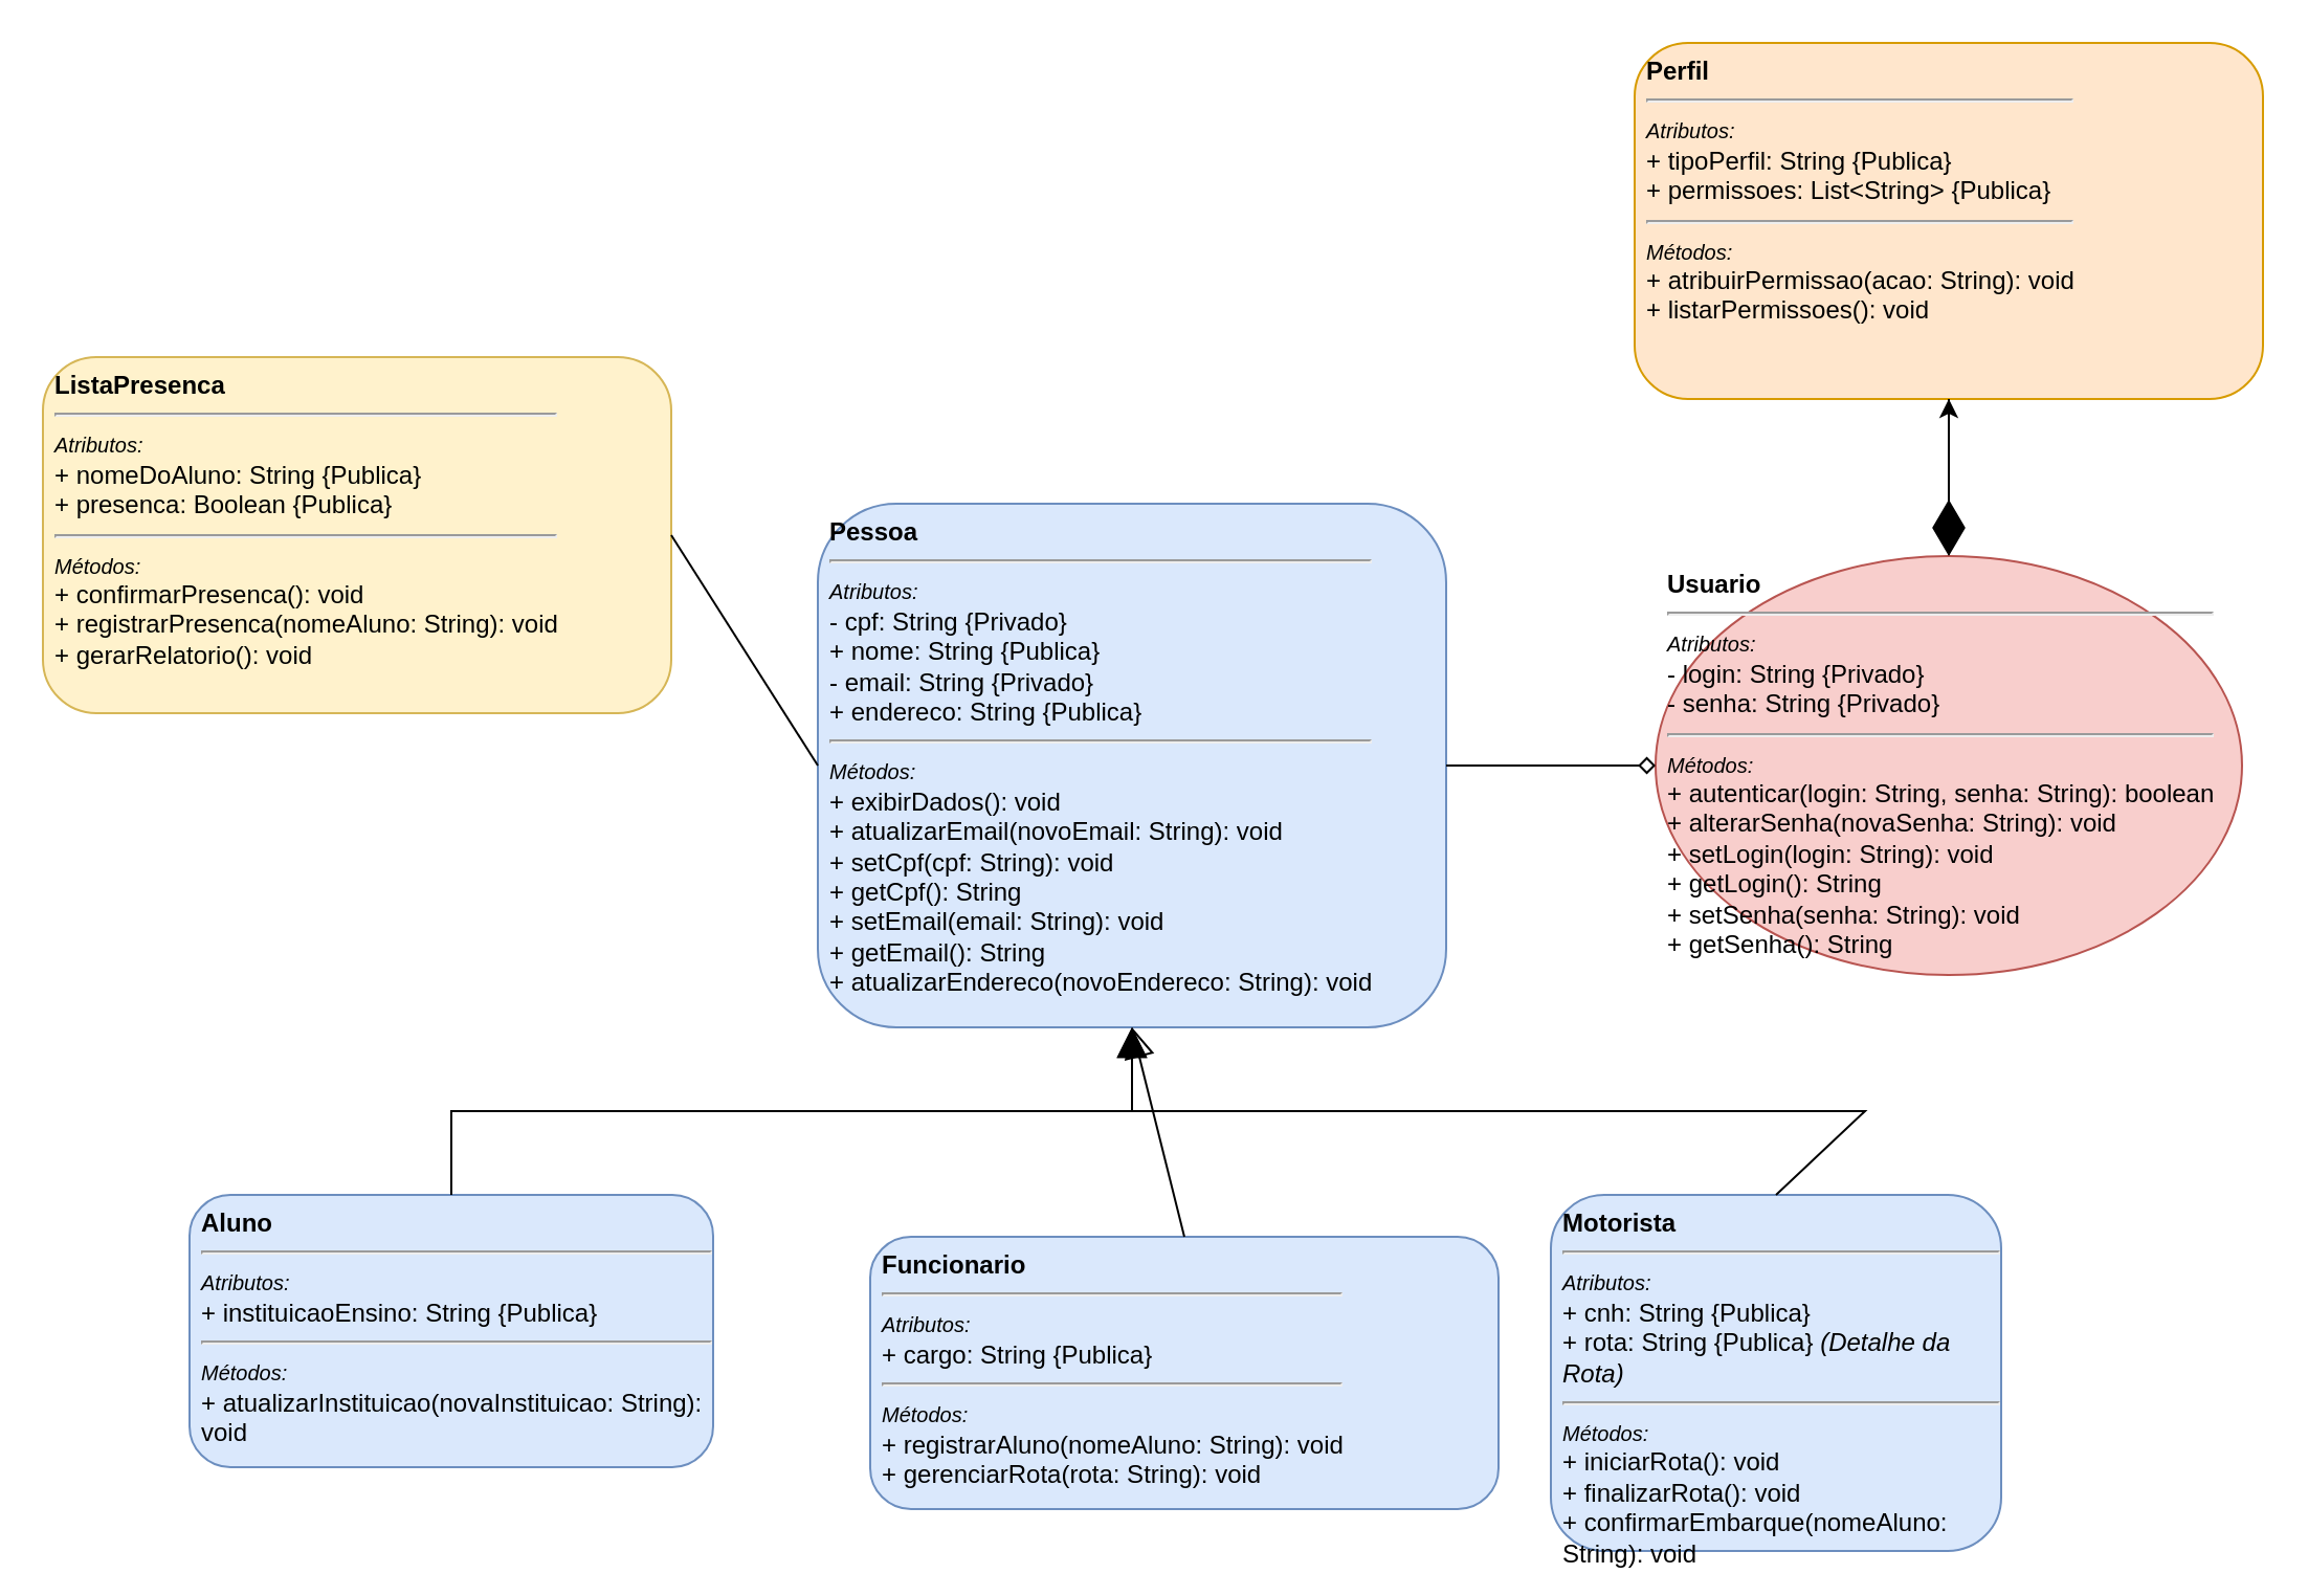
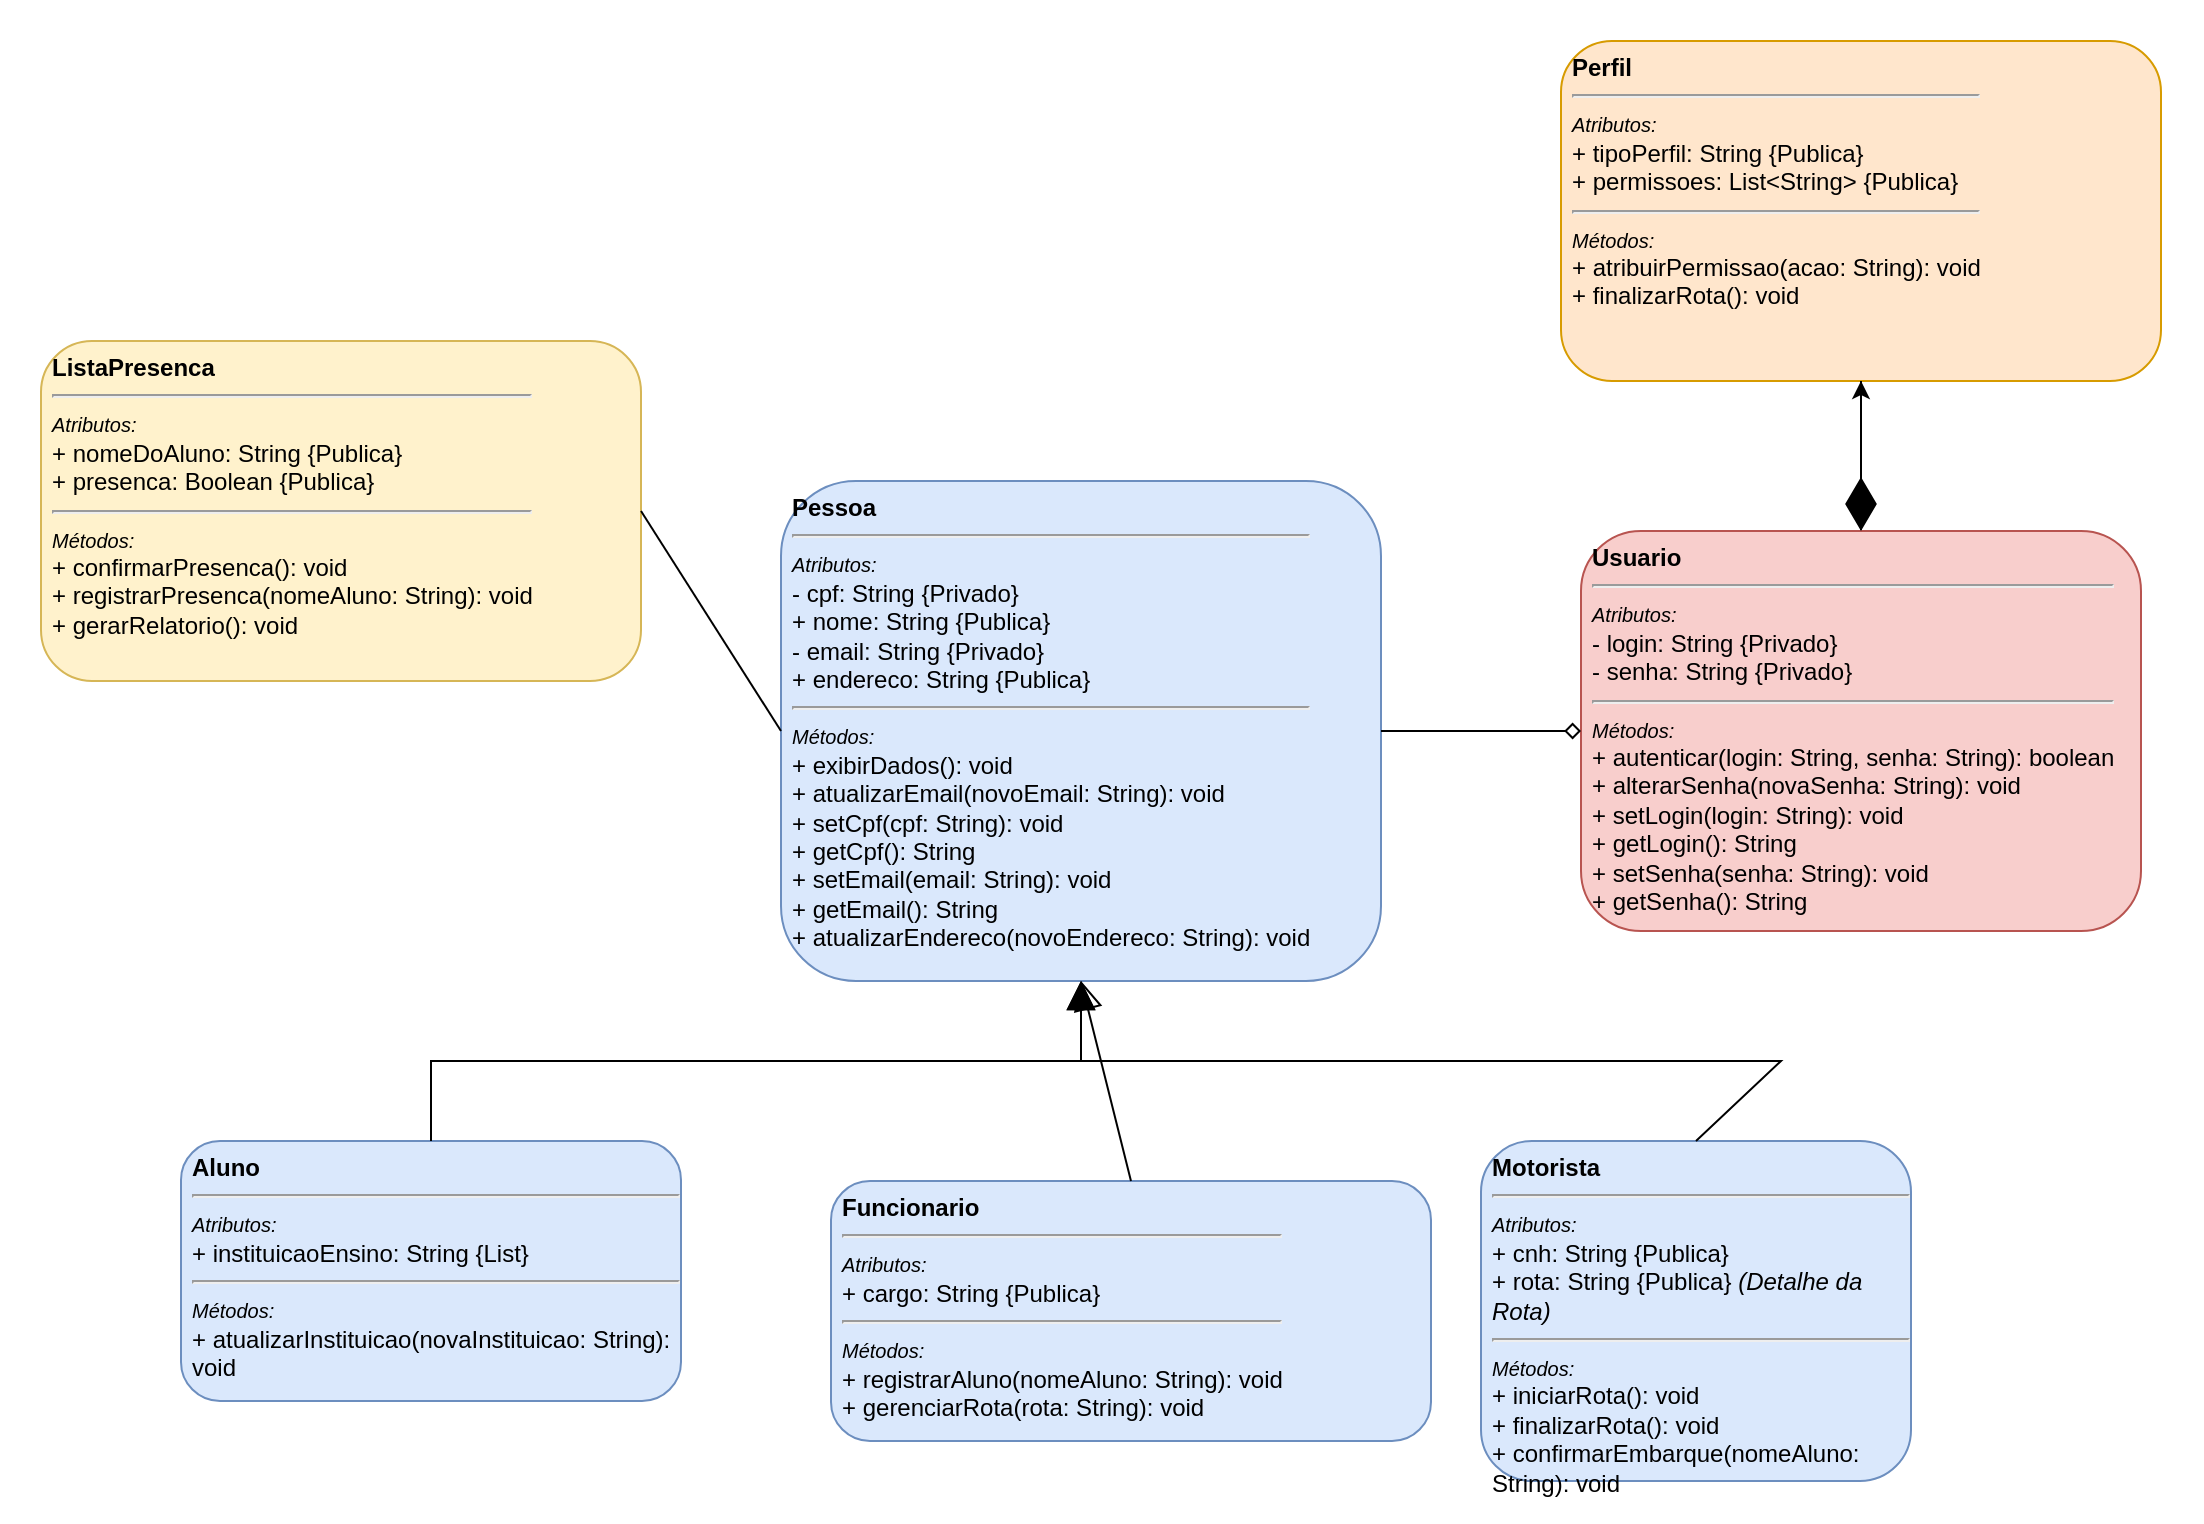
- <mxCell id="8" value="&lt;b&gt;Perfil&lt;/b&gt;&lt;hr&gt;&lt;i style=&quot;font-size: 10px&quot;&gt;Atributos:&lt;/i&gt;&lt;br&gt;+ tipoPerfil: String {Publica}&lt;br&gt;+ permissoes: List&amp;lt;String&amp;gt; {Publica}&lt;hr&gt;&lt;i style=&quot;font-size: 10px&quot;&gt;Métodos:&lt;/i&gt;&lt;br&gt;+ atribuirPermissao(acao: String): void&lt;br&gt;+ listarPermissoes(): void" style="html=1;whiteSpace=wrap;fillColor=#ffe6cc;strokeColor=#d79b00;fontFamily=Helvetica;fontSize=12;align=left;verticalAlign=top;spacingLeft=4;fontStyle=0;rounded=1;shadow=0;" parent="1" vertex="1"><mxGeometry x="780" y="20" width="300" height="170" as="geometry" /></mxCell>
+ <mxCell id="8" value="&lt;b&gt;Perfil&lt;/b&gt;&lt;hr&gt;&lt;i style=&quot;font-size: 10px&quot;&gt;Atributos:&lt;/i&gt;&lt;br&gt;+ tipoPerfil: String {Publica}&lt;br&gt;+ permissoes: List&amp;lt;String&amp;gt; {Publica}&lt;hr&gt;&lt;i style=&quot;font-size: 10px&quot;&gt;Métodos:&lt;/i&gt;&lt;br&gt;+ atribuirPermissao(acao: String): void&lt;br&gt;+ finalizarRota(): void" style="html=1;whiteSpace=wrap;fillColor=#ffe6cc;strokeColor=#d79b00;fontFamily=Helvetica;fontSize=12;align=left;verticalAlign=top;spacingLeft=4;fontStyle=0;rounded=1;shadow=0;" parent="1" vertex="1"><mxGeometry x="780" y="20" width="300" height="170" as="geometry" /></mxCell>
- <mxCell id="7" value="&lt;b&gt;Usuario&lt;/b&gt;&lt;hr&gt;&lt;i style=&quot;font-size: 10px&quot;&gt;Atributos:&lt;/i&gt;&lt;br&gt;- login: String {Privado}&lt;br&gt;- senha: String {Privado}&lt;hr&gt;&lt;i style=&quot;font-size: 10px&quot;&gt;Métodos:&lt;/i&gt;&lt;br&gt;+ autenticar(login: String, senha: String): boolean&lt;br&gt;+ alterarSenha(novaSenha: String): void&lt;br&gt;+ setLogin(login: String): void&lt;br&gt;+ getLogin(): String&lt;br&gt;+ setSenha(senha: String): void&lt;br&gt;+ getSenha(): String" style="ellipse;html=1;whiteSpace=wrap;fillColor=#f8cecc;strokeColor=#b85450;fontFamily=Helvetica;fontSize=12;align=left;verticalAlign=top;spacingLeft=4;fontStyle=0;shadow=0;" parent="1" vertex="1"><mxGeometry x="790" y="265" width="280" height="200" as="geometry" /></mxCell>
+ <mxCell id="7" value="&lt;b&gt;Usuario&lt;/b&gt;&lt;hr&gt;&lt;i style=&quot;font-size: 10px&quot;&gt;Atributos:&lt;/i&gt;&lt;br&gt;- login: String {Privado}&lt;br&gt;- senha: String {Privado}&lt;hr&gt;&lt;i style=&quot;font-size: 10px&quot;&gt;Métodos:&lt;/i&gt;&lt;br&gt;+ autenticar(login: String, senha: String): boolean&lt;br&gt;+ alterarSenha(novaSenha: String): void&lt;br&gt;+ setLogin(login: String): void&lt;br&gt;+ getLogin(): String&lt;br&gt;+ setSenha(senha: String): void&lt;br&gt;+ getSenha(): String" style="html=1;whiteSpace=wrap;fillColor=#f8cecc;strokeColor=#b85450;fontFamily=Helvetica;fontSize=12;align=left;verticalAlign=top;spacingLeft=4;fontStyle=0;rounded=1;shadow=0;" parent="1" vertex="1"><mxGeometry x="790" y="265" width="280" height="200" as="geometry" /></mxCell>
- <mxCell id="3" value="&lt;b&gt;Aluno&lt;/b&gt;&lt;hr&gt;&lt;i style=&quot;font-size: 10px&quot;&gt;Atributos:&lt;/i&gt;&lt;br&gt;+ instituicaoEnsino: String {Publica}&lt;hr&gt;&lt;i style=&quot;font-size: 10px&quot;&gt;Métodos:&lt;/i&gt;&lt;br&gt;+ atualizarInstituicao(novaInstituicao: String): void" style="html=1;whiteSpace=wrap;fillColor=#dae8fc;strokeColor=#6c8ebf;fontFamily=Helvetica;fontSize=12;align=left;verticalAlign=top;spacingLeft=4;fontStyle=0;rounded=1;shadow=0;" parent="1" vertex="1"><mxGeometry x="90" y="570" width="250" height="130" as="geometry" /></mxCell>
+ <mxCell id="3" value="&lt;b&gt;Aluno&lt;/b&gt;&lt;hr&gt;&lt;i style=&quot;font-size: 10px&quot;&gt;Atributos:&lt;/i&gt;&lt;br&gt;+ instituicaoEnsino: String {List}&lt;hr&gt;&lt;i style=&quot;font-size: 10px&quot;&gt;Métodos:&lt;/i&gt;&lt;br&gt;+ atualizarInstituicao(novaInstituicao: String): void" style="html=1;whiteSpace=wrap;fillColor=#dae8fc;strokeColor=#6c8ebf;fontFamily=Helvetica;fontSize=12;align=left;verticalAlign=top;spacingLeft=4;fontStyle=0;rounded=1;shadow=0;" parent="1" vertex="1"><mxGeometry x="90" y="570" width="250" height="130" as="geometry" /></mxCell>
